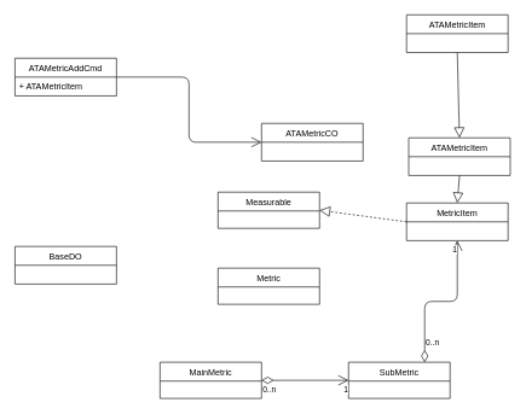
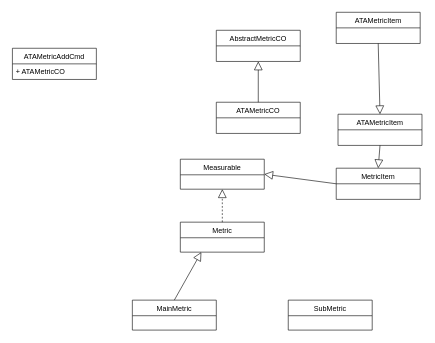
+ <mxCell id="2" value="AbstractMetricCO" style="swimlane;fontStyle=0;childLayout=stackLayout;horizontal=1;startSize=26;fillColor=none;horizontalStack=0;resizeParent=1;resizeParentMax=0;resizeLast=0;collapsible=1;marginBottom=0;" parent="1" vertex="1"><mxGeometry x="360" y="50" width="140" height="52" as="geometry" /></mxCell>
- <mxCell id="6" value="+ ATAMetricItem" style="text;strokeColor=none;fillColor=none;align=left;verticalAlign=top;spacingLeft=4;spacingRight=4;overflow=hidden;rotatable=0;points=[[0,0.5],[1,0.5]];portConstraint=eastwest;" parent="5" vertex="1"><mxGeometry y="26" width="140" height="26" as="geometry" /></mxCell>
+ <mxCell id="6" value="+ ATAMetricCO" style="text;strokeColor=none;fillColor=none;align=left;verticalAlign=top;spacingLeft=4;spacingRight=4;overflow=hidden;rotatable=0;points=[[0,0.5],[1,0.5]];portConstraint=eastwest;" parent="5" vertex="1"><mxGeometry y="26" width="140" height="26" as="geometry" /></mxCell>
+ <mxCell id="4" value="" style="endArrow=block;endFill=0;endSize=12;html=1;entryX=0.5;entryY=1;entryDx=0;entryDy=0;exitX=0.5;exitY=0;exitDx=0;exitDy=0;" parent="1" source="3" target="2" edge="1"><mxGeometry width="160" relative="1" as="geometry"><mxPoint x="440" y="60" as="sourcePoint" /><mxPoint x="440" y="-18" as="targetPoint" /></mxGeometry></mxCell>
- <mxCell id="7" value="" style="endArrow=open;endFill=1;endSize=12;html=1;entryX=0;entryY=0.5;entryDx=0;entryDy=0;exitX=1;exitY=0.5;exitDx=0;exitDy=0;edgeStyle=elbowEdgeStyle;" parent="1" source="5" target="3" edge="1"><mxGeometry width="160" relative="1" as="geometry"><mxPoint x="180" y="230" as="sourcePoint" /><mxPoint x="340" y="230" as="targetPoint" /></mxGeometry></mxCell>
- <mxCell id="23" value="" style="endArrow=block;dashed=1;endFill=0;endSize=12;html=1;exitX=0;exitY=0.5;exitDx=0;exitDy=0;entryX=1;entryY=0.5;entryDx=0;entryDy=0;" parent="1" source="20" target="10" edge="1"><mxGeometry width="160" relative="1" as="geometry"><mxPoint x="380" y="380" as="sourcePoint" /><mxPoint x="380" y="325" as="targetPoint" /></mxGeometry></mxCell>
+ <mxCell id="23" value="" style="endArrow=block;dashed=0;endFill=0;endSize=12;html=1;exitX=0;exitY=0.5;exitDx=0;exitDy=0;entryX=1;entryY=0.5;entryDx=0;entryDy=0;" parent="1" source="20" target="10" edge="1"><mxGeometry width="160" relative="1" as="geometry"><mxPoint x="380" y="380" as="sourcePoint" /><mxPoint x="380" y="325" as="targetPoint" /></mxGeometry></mxCell>
+ <mxCell id="12" value="" style="endArrow=block;dashed=1;endFill=0;endSize=12;html=1;exitX=0.5;exitY=0;exitDx=0;exitDy=0;entryX=0.5;entryY=1;entryDx=0;entryDy=0;" parent="1" source="11" target="10" edge="1"><mxGeometry width="160" relative="1" as="geometry"><mxPoint x="160" y="100" as="sourcePoint" /><mxPoint x="370" y="340" as="targetPoint" /></mxGeometry></mxCell>
- <mxCell id="9" value="BaseDO" style="swimlane;fontStyle=0;childLayout=stackLayout;horizontal=1;startSize=26;fillColor=none;horizontalStack=0;resizeParent=1;resizeParentMax=0;resizeLast=0;collapsible=1;marginBottom=0;" parent="1" vertex="1"><mxGeometry x="20" y="340" width="140" height="52" as="geometry" /></mxCell>
- <mxCell id="24" value="" style="endArrow=open;html=1;endSize=12;startArrow=diamondThin;startSize=14;startFill=0;edgeStyle=orthogonalEdgeStyle;entryX=0.5;entryY=1;entryDx=0;entryDy=0;exitX=0.75;exitY=0;exitDx=0;exitDy=0;" parent="1" source="15" target="20" edge="1"><mxGeometry relative="1" as="geometry"><mxPoint x="370" y="535" as="sourcePoint" /><mxPoint x="490" y="535" as="targetPoint" /></mxGeometry></mxCell>
- <mxCell id="25" value="0..n" style="edgeLabel;resizable=0;html=1;align=left;verticalAlign=top;" parent="24" connectable="0" vertex="1"><mxGeometry x="-1" relative="1" as="geometry"><mxPoint y="-40" as="offset" /></mxGeometry></mxCell>
- <mxCell id="26" value="1" style="edgeLabel;resizable=0;html=1;align=right;verticalAlign=top;" parent="24" connectable="0" vertex="1"><mxGeometry x="1" relative="1" as="geometry" /></mxCell>
+ <mxCell id="14" value="" style="endArrow=block;endFill=0;endSize=12;html=1;entryX=0.25;entryY=1;entryDx=0;entryDy=0;exitX=0.5;exitY=0;exitDx=0;exitDy=0;" parent="1" source="13" target="11" edge="1"><mxGeometry width="160" relative="1" as="geometry"><mxPoint x="100" y="480" as="sourcePoint" /><mxPoint x="100" y="402" as="targetPoint" /></mxGeometry></mxCell>
- <mxCell id="16" value="" style="endArrow=open;html=1;endSize=12;startArrow=diamondThin;startSize=14;startFill=0;edgeStyle=orthogonalEdgeStyle;entryX=0;entryY=0.5;entryDx=0;entryDy=0;exitX=1;exitY=0.5;exitDx=0;exitDy=0;" parent="1" source="13" target="15" edge="1"><mxGeometry relative="1" as="geometry"><mxPoint x="360" y="504" as="sourcePoint" /><mxPoint x="480" y="504.41" as="targetPoint" /></mxGeometry></mxCell>
- <mxCell id="17" value="0..n" style="edgeLabel;resizable=0;html=1;align=left;verticalAlign=top;" parent="16" connectable="0" vertex="1"><mxGeometry x="-1" relative="1" as="geometry" /></mxCell>
- <mxCell id="18" value="1" style="edgeLabel;resizable=0;html=1;align=right;verticalAlign=top;" parent="16" connectable="0" vertex="1"><mxGeometry x="1" relative="1" as="geometry" /></mxCell>
